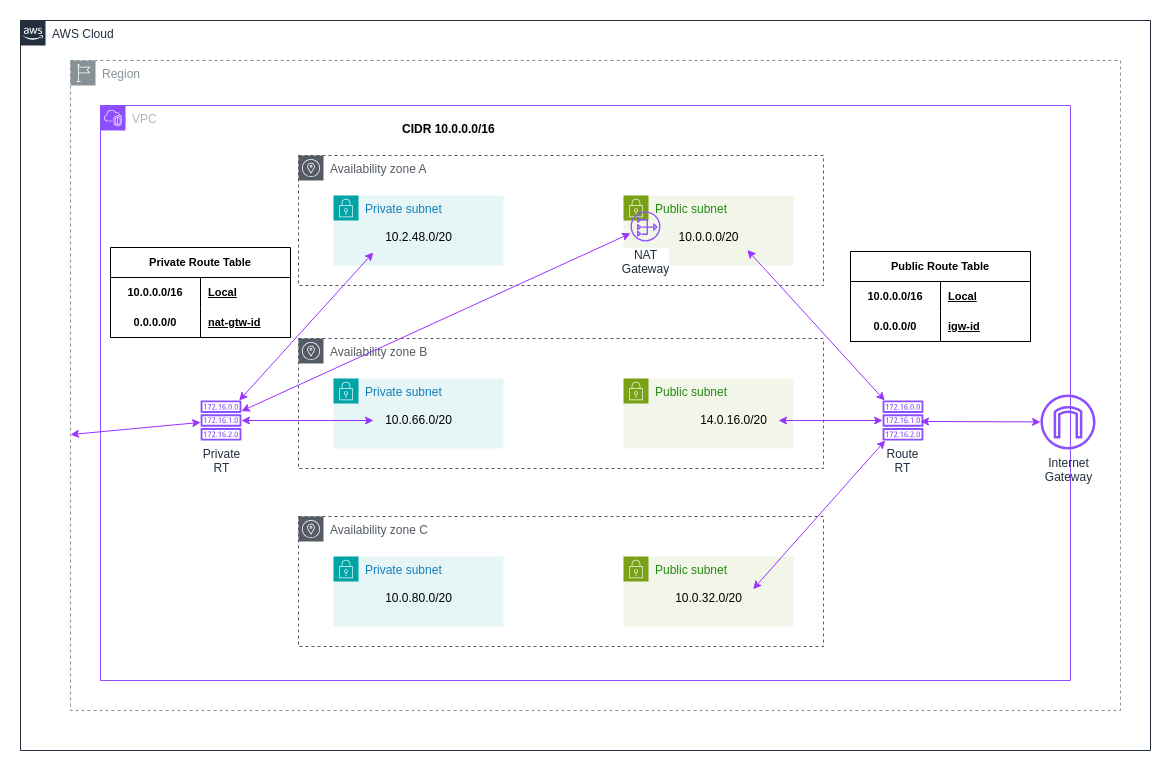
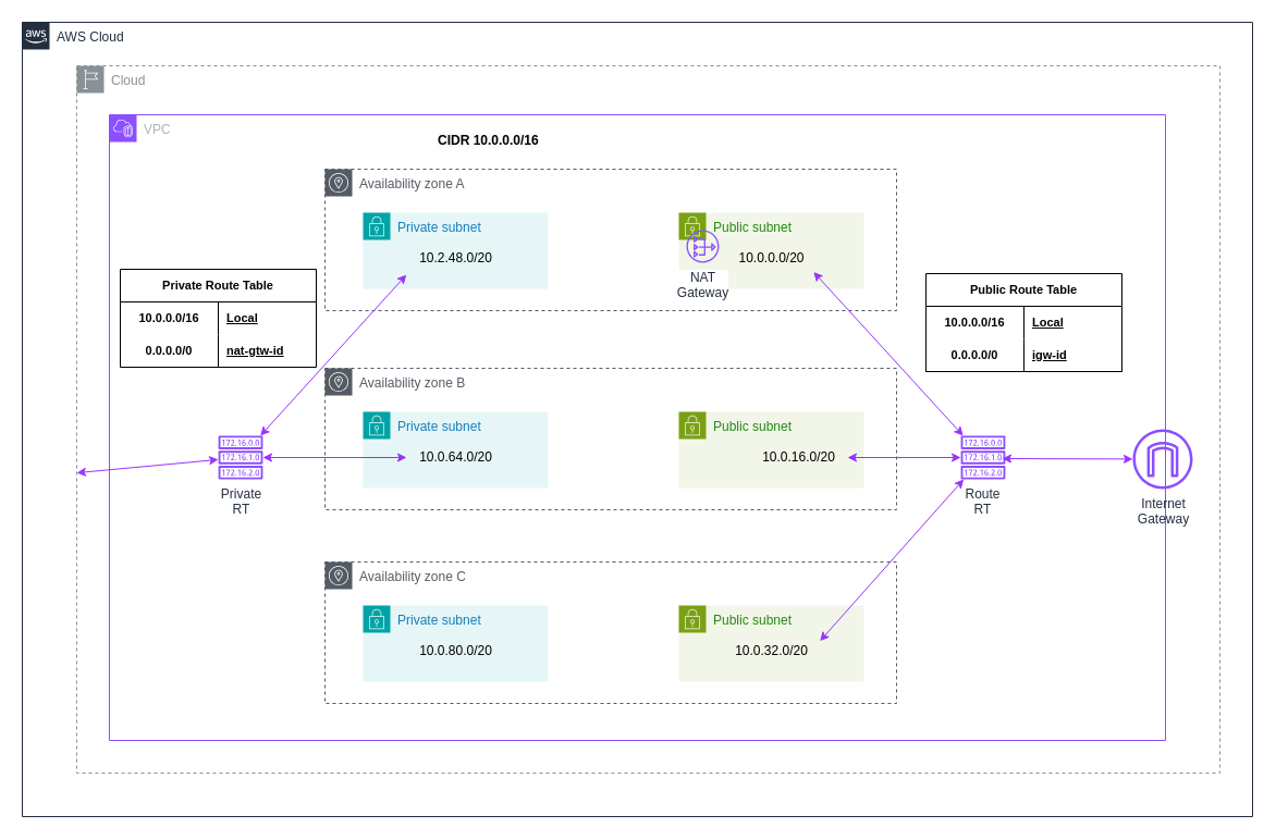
- <mxCell id="3" value="Region" style="sketch=0;outlineConnect=0;gradientColor=none;html=1;whiteSpace=wrap;fontSize=12;fontStyle=0;shape=mxgraph.aws4.group;grIcon=mxgraph.aws4.group_region;strokeColor=#879196;fillColor=none;verticalAlign=top;align=left;spacingLeft=30;fontColor=#879196;dashed=1;" parent="2" vertex="1"><mxGeometry x="50" y="40" width="1050" height="650" as="geometry" /></mxCell>
+ <mxCell id="3" value="Cloud" style="sketch=0;outlineConnect=0;gradientColor=none;html=1;whiteSpace=wrap;fontSize=12;fontStyle=0;shape=mxgraph.aws4.group;grIcon=mxgraph.aws4.group_region;strokeColor=#879196;fillColor=none;verticalAlign=top;align=left;spacingLeft=30;fontColor=#879196;dashed=1;" parent="2" vertex="1"><mxGeometry x="50" y="40" width="1050" height="650" as="geometry" /></mxCell>
- <mxCell id="45" value="" style="endArrow=classic;startArrow=classic;html=1;rounded=0;strokeColor=light-dark(#9933FF,#FFFFFF);align=center;verticalAlign=middle;fontFamily=Helvetica;fontSize=11;fontColor=default;labelBackgroundColor=default;fillColor=#9933FF;" parent="2" source="18" target="44" edge="1"><mxGeometry width="50" height="50" relative="1" as="geometry"><mxPoint x="229" y="390" as="sourcePoint" /><mxPoint x="363" y="242" as="targetPoint" /></mxGeometry></mxCell>
- <mxCell id="14" value="10.0.66.0/20" style="text;html=1;align=center;verticalAlign=middle;resizable=0;points=[];autosize=1;strokeColor=none;fillColor=none;" parent="13" vertex="1"><mxGeometry x="40" y="27" width="90" height="30" as="geometry" /></mxCell>
+ <mxCell id="14" value="10.0.64.0/20" style="text;html=1;align=center;verticalAlign=middle;resizable=0;points=[];autosize=1;strokeColor=none;fillColor=none;" parent="13" vertex="1"><mxGeometry x="40" y="27" width="90" height="30" as="geometry" /></mxCell>
- <mxCell id="30" value="14.0.16.0/20" style="text;html=1;align=center;verticalAlign=middle;resizable=0;points=[];autosize=1;strokeColor=none;fillColor=none;" parent="2" vertex="1"><mxGeometry x="668" y="385" width="90" height="30" as="geometry" /></mxCell>
+ <mxCell id="30" value="10.0.16.0/20" style="text;html=1;align=center;verticalAlign=middle;resizable=0;points=[];autosize=1;strokeColor=none;fillColor=none;" parent="2" vertex="1"><mxGeometry x="668" y="385" width="90" height="30" as="geometry" /></mxCell>
